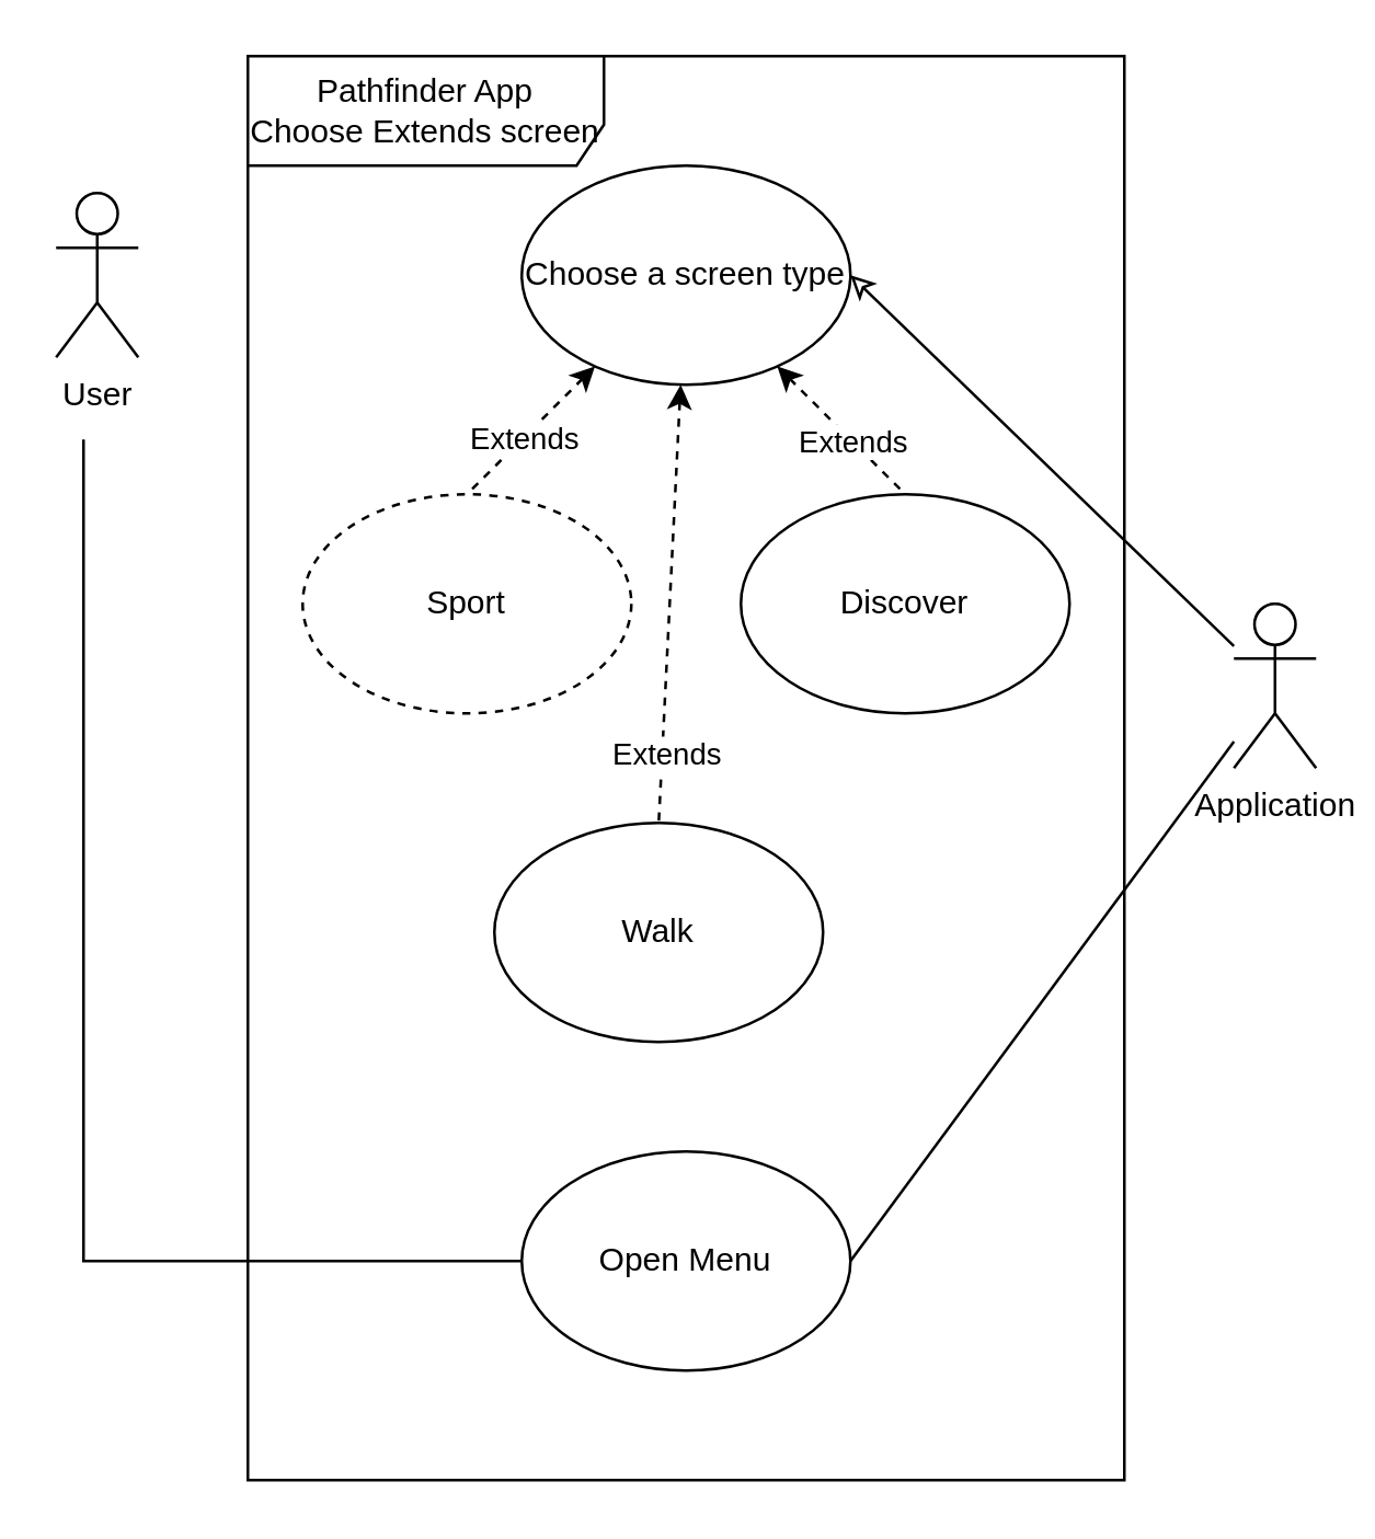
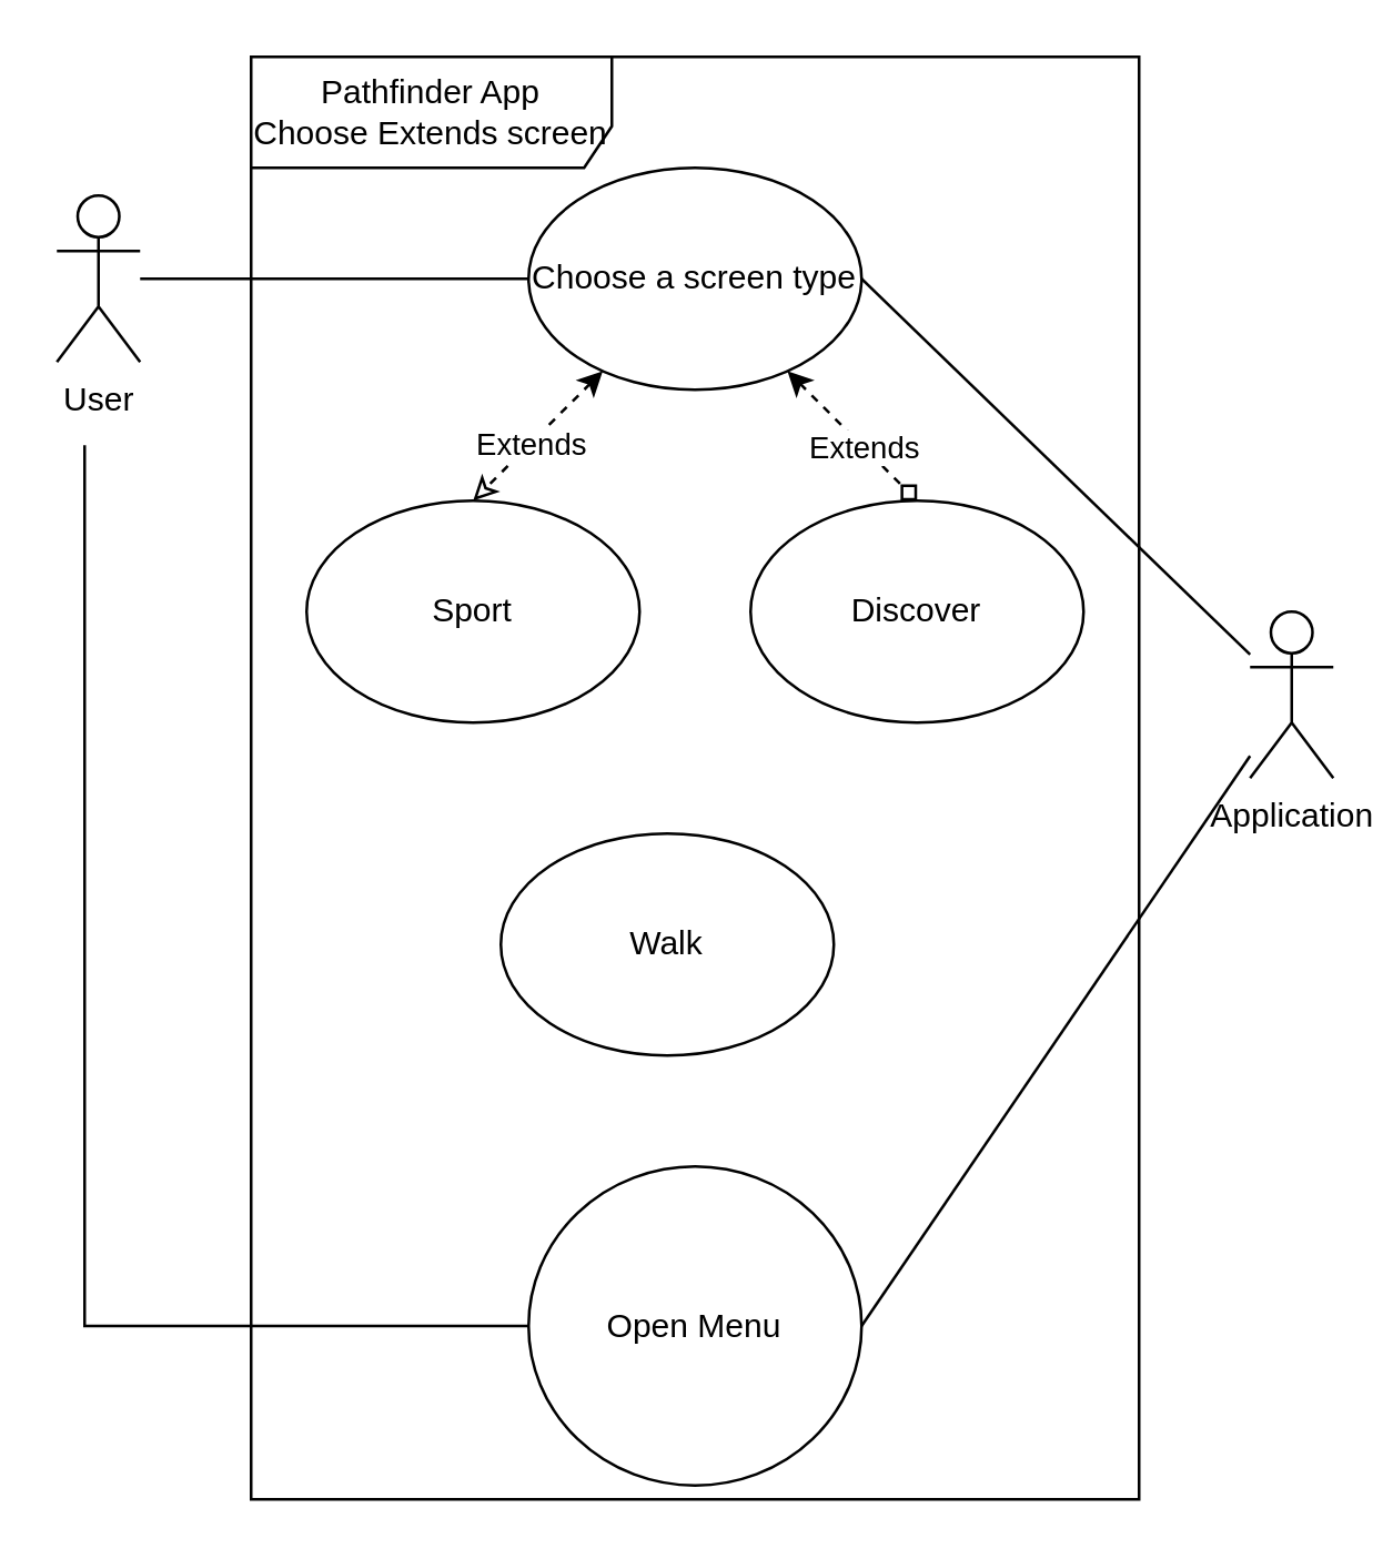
+ <mxCell id="3" style="edgeStyle=none;rounded=0;orthogonalLoop=1;jettySize=auto;html=1;entryX=0;entryY=0.5;entryDx=0;entryDy=0;endArrow=none;endFill=0;" edge="1" parent="1" source="5" target="15"><mxGeometry relative="1" as="geometry" /></mxCell>
- <mxCell id="6" style="rounded=0;orthogonalLoop=1;jettySize=auto;html=1;entryX=1;entryY=0.5;entryDx=0;entryDy=0;startArrow=none;startFill=0;endArrow=classic;endFill=0;" edge="1" parent="1" source="8" target="15"><mxGeometry relative="1" as="geometry" /></mxCell>
+ <mxCell id="6" style="rounded=0;orthogonalLoop=1;jettySize=auto;html=1;entryX=1;entryY=0.5;entryDx=0;entryDy=0;startArrow=none;startFill=0;endArrow=none;endFill=0;" edge="1" parent="1" source="8" target="15"><mxGeometry relative="1" as="geometry" /></mxCell>
- <mxCell id="13" style="edgeStyle=none;rounded=0;orthogonalLoop=1;jettySize=auto;html=1;entryX=0.5;entryY=0;entryDx=0;entryDy=0;endArrow=none;endFill=0;startArrow=classic;startFill=1;dashed=1;" edge="1" parent="1" source="15" target="18"><mxGeometry relative="1" as="geometry" /></mxCell>
+ <mxCell id="13" style="edgeStyle=none;rounded=0;orthogonalLoop=1;jettySize=auto;html=1;entryX=0.5;entryY=0;entryDx=0;entryDy=0;endArrow=diamond;endFill=0;startArrow=classic;startFill=1;dashed=1;" edge="1" parent="1" source="15" target="18"><mxGeometry relative="1" as="geometry" /></mxCell>
- <mxCell id="9" style="rounded=0;orthogonalLoop=1;jettySize=auto;html=1;entryX=0.5;entryY=0;entryDx=0;entryDy=0;endArrow=none;endFill=0;startArrow=classic;startFill=1;dashed=1;" edge="1" parent="1" source="15" target="16"><mxGeometry relative="1" as="geometry" /></mxCell>
+ <mxCell id="9" style="rounded=0;orthogonalLoop=1;jettySize=auto;html=1;entryX=0.5;entryY=0;entryDx=0;entryDy=0;endArrow=classic;endFill=0;startArrow=classic;startFill=1;dashed=1;" edge="1" parent="1" source="15" target="16"><mxGeometry relative="1" as="geometry" /></mxCell>
- <mxCell id="11" style="edgeStyle=none;rounded=0;orthogonalLoop=1;jettySize=auto;html=1;entryX=0.5;entryY=0;entryDx=0;entryDy=0;endArrow=none;endFill=0;startArrow=classic;startFill=1;dashed=1;" edge="1" parent="1" source="15" target="17"><mxGeometry relative="1" as="geometry" /></mxCell>
- <mxCell id="12" value="Extends" style="edgeLabel;html=1;align=center;verticalAlign=middle;resizable=0;points=[];" vertex="1" connectable="0" parent="11"><mxGeometry x="0.68" y="1" relative="1" as="geometry"><mxPoint as="offset" /></mxGeometry></mxCell>
- <mxCell id="16" value="Sport" style="ellipse;whiteSpace=wrap;html=1;fillColor=none;dashed=1;" vertex="1" parent="1"><mxGeometry x="110" y="180" width="120" height="80" as="geometry" /></mxCell>
+ <mxCell id="16" value="Sport" style="ellipse;whiteSpace=wrap;html=1;fillColor=none;" vertex="1" parent="1"><mxGeometry x="110" y="180" width="120" height="80" as="geometry" /></mxCell>
- <mxCell id="19" value="Open Menu" style="ellipse;whiteSpace=wrap;html=1;fillColor=none;" vertex="1" parent="1"><mxGeometry x="190" y="420" width="120" height="80" as="geometry" /></mxCell>
+ <mxCell id="19" value="Open Menu" style="ellipse;whiteSpace=wrap;html=1;fillColor=none;" vertex="1" parent="1"><mxGeometry x="190" y="420" width="120" height="115" as="geometry" /></mxCell>
